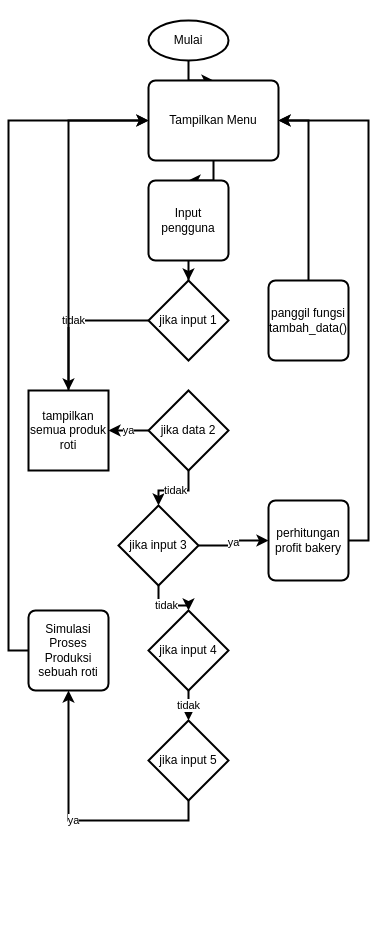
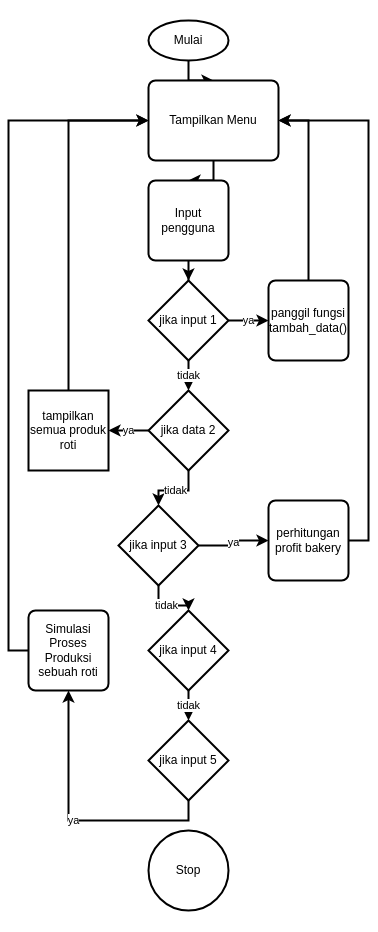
- <mxCell id="8" value="tidak" style="edgeStyle=orthogonalEdgeStyle;rounded=0;orthogonalLoop=1;jettySize=auto;html=1;strokeColor=default;strokeWidth=2;align=center;verticalAlign=middle;fontFamily=Helvetica;fontSize=11;fontColor=default;labelBackgroundColor=default;endArrow=classic;" edge="1" parent="1" source="10" target="24"><mxGeometry relative="1" as="geometry" /></mxCell>
+ <mxCell id="8" value="tidak" style="edgeStyle=orthogonalEdgeStyle;rounded=0;orthogonalLoop=1;jettySize=auto;html=1;strokeColor=default;strokeWidth=2;align=center;verticalAlign=middle;fontFamily=Helvetica;fontSize=11;fontColor=default;labelBackgroundColor=default;endArrow=classic;" edge="1" parent="1" source="10" target="13"><mxGeometry relative="1" as="geometry" /></mxCell>
+ <mxCell id="9" value="ya" style="edgeStyle=orthogonalEdgeStyle;rounded=0;orthogonalLoop=1;jettySize=auto;html=1;strokeColor=default;strokeWidth=2;align=center;verticalAlign=middle;fontFamily=Helvetica;fontSize=11;fontColor=default;labelBackgroundColor=default;endArrow=classic;" edge="1" parent="1" source="10" target="22"><mxGeometry relative="1" as="geometry" /></mxCell>
+ <mxCell id="29" value="Stop" style="strokeWidth=2;html=1;shape=mxgraph.flowchart.start_2;whiteSpace=wrap;" vertex="1" parent="1"><mxGeometry x="140" y="830" width="80" height="80" as="geometry" /></mxCell>
